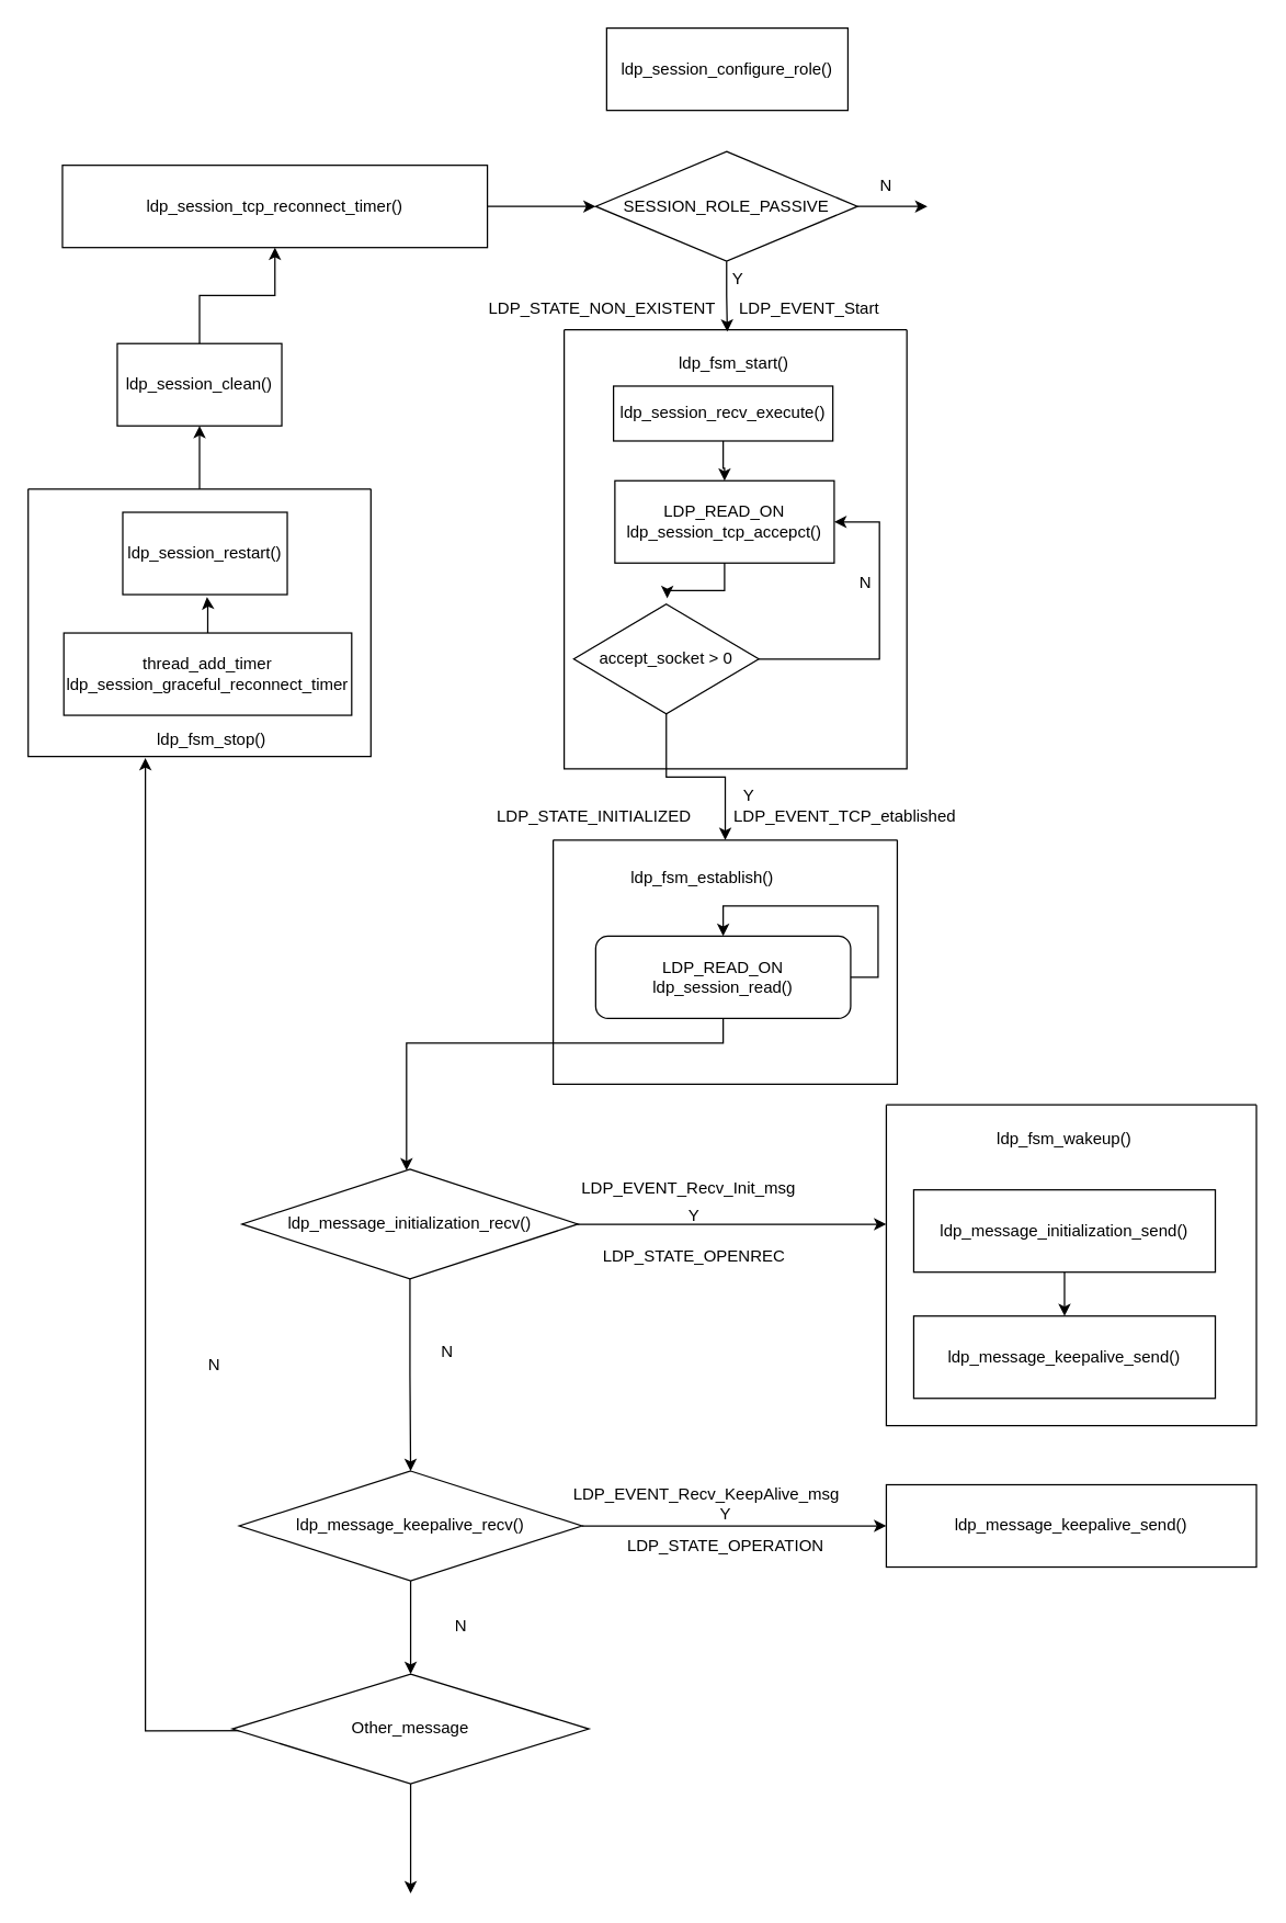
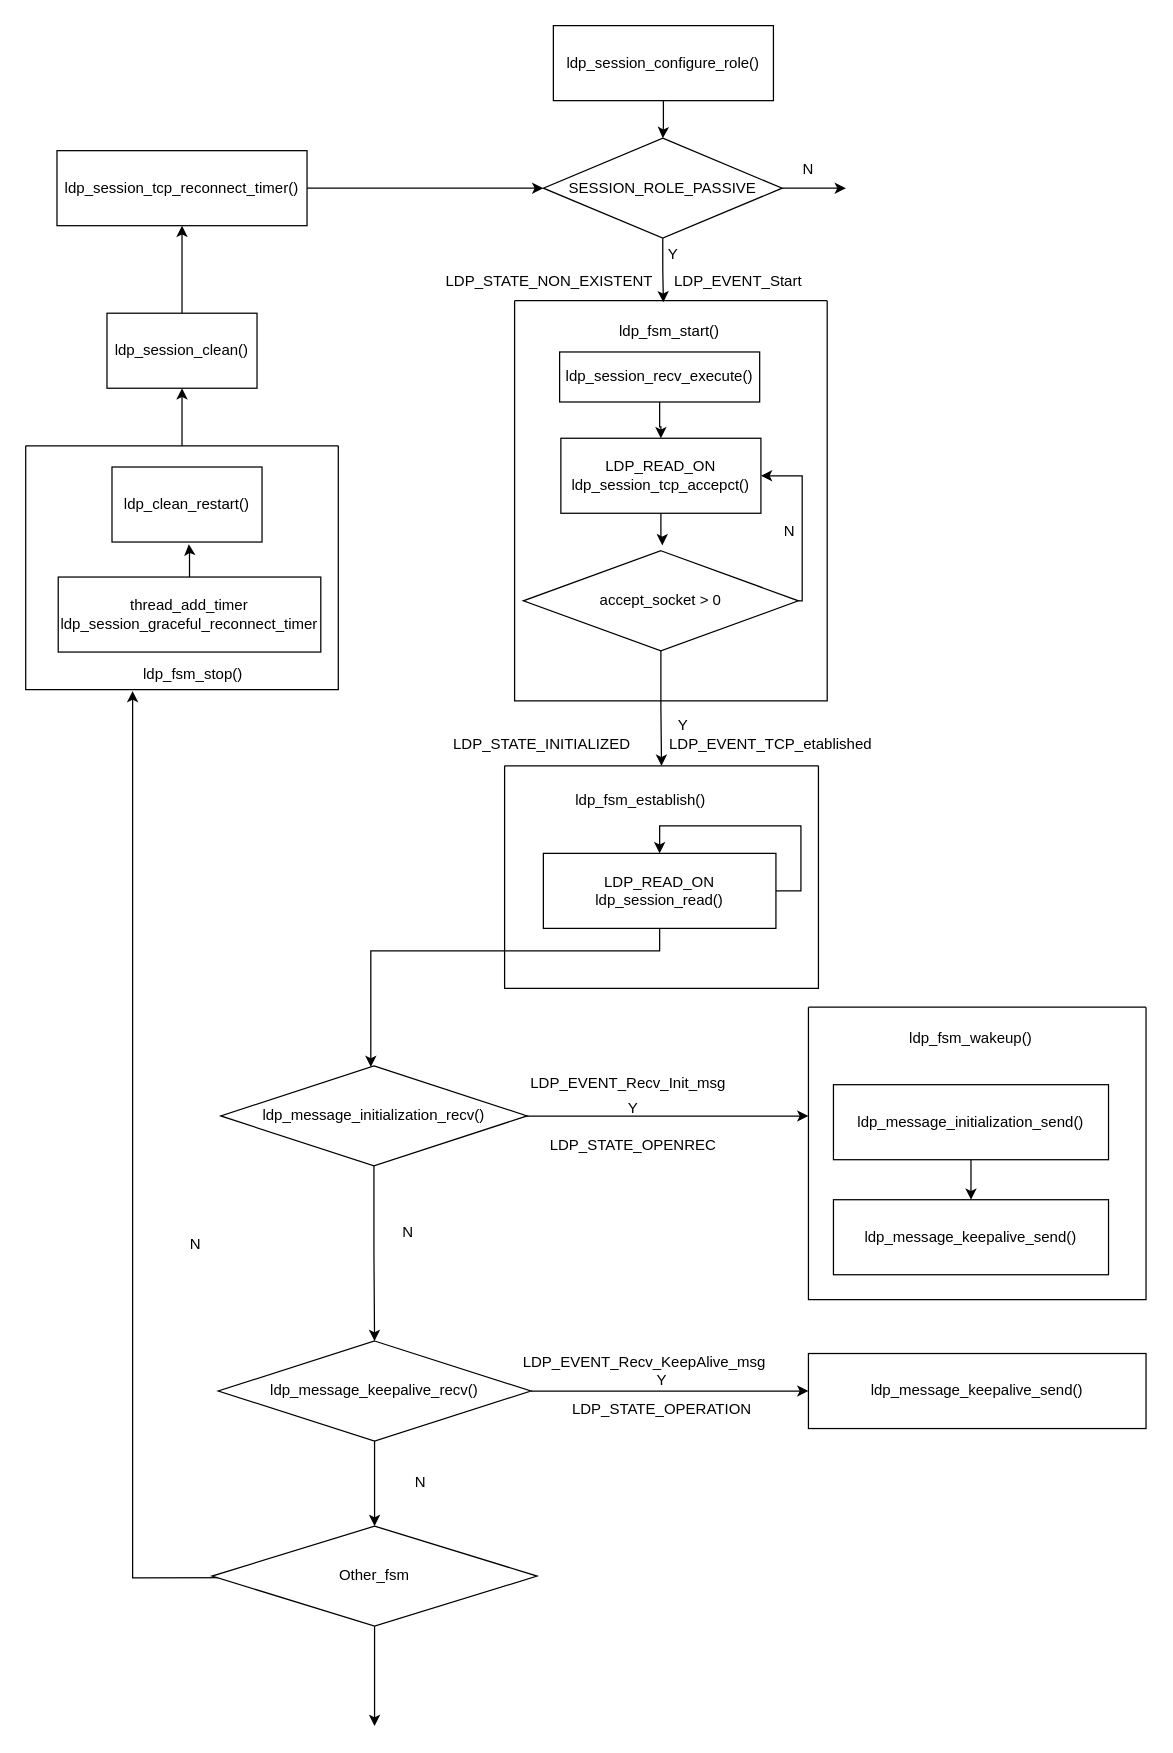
+ <mxCell id="2" style="edgeStyle=orthogonalEdgeStyle;rounded=0;orthogonalLoop=1;jettySize=auto;html=1;exitX=0.5;exitY=1;exitDx=0;exitDy=0;" edge="1" parent="1" source="3" target="5"><mxGeometry relative="1" as="geometry"><mxPoint x="530" y="110" as="targetPoint" /></mxGeometry></mxCell>
- <mxCell id="62" value="ldp_session_tcp_reconnect_timer()" style="whiteSpace=wrap;html=1;rounded=0;" vertex="1" parent="1"><mxGeometry x="45" y="120" width="310" height="60" as="geometry" /></mxCell>
+ <mxCell id="62" value="ldp_session_tcp_reconnect_timer()" style="whiteSpace=wrap;html=1;rounded=0;" vertex="1" parent="1"><mxGeometry x="45" y="120" width="200" height="60" as="geometry" /></mxCell>
- <mxCell id="57" value="ldp_session_restart()" style="rounded=0;whiteSpace=wrap;html=1;" vertex="1" parent="54"><mxGeometry x="69" y="17" width="120" height="60" as="geometry" /></mxCell>
+ <mxCell id="57" value="ldp_clean_restart()" style="rounded=0;whiteSpace=wrap;html=1;" vertex="1" parent="54"><mxGeometry x="69" y="17" width="120" height="60" as="geometry" /></mxCell>
- <mxCell id="13" value="accept_socket &amp;gt; 0" style="rhombus;whiteSpace=wrap;html=1;" vertex="1" parent="8"><mxGeometry x="7" y="200" width="135" height="80" as="geometry" /></mxCell>
+ <mxCell id="13" value="accept_socket &amp;gt; 0" style="rhombus;whiteSpace=wrap;html=1;" vertex="1" parent="8"><mxGeometry x="7" y="200" width="220" height="80" as="geometry" /></mxCell>
- <mxCell id="23" value="LDP_READ_ON&lt;br&gt;ldp_session_read()" style="whiteSpace=wrap;html=1;rounded=1;" vertex="1" parent="21"><mxGeometry x="31" y="70" width="186" height="60" as="geometry" /></mxCell>
+ <mxCell id="23" value="LDP_READ_ON&lt;br&gt;ldp_session_read()" style="rounded=0;whiteSpace=wrap;html=1;" vertex="1" parent="21"><mxGeometry x="31" y="70" width="186" height="60" as="geometry" /></mxCell>
- <mxCell id="49" value="Other_message" style="rhombus;whiteSpace=wrap;html=1;" vertex="1" parent="1"><mxGeometry x="169" y="1220" width="260" height="80" as="geometry" /></mxCell>
+ <mxCell id="49" value="Other_fsm" style="rhombus;whiteSpace=wrap;html=1;" vertex="1" parent="1"><mxGeometry x="169" y="1220" width="260" height="80" as="geometry" /></mxCell>
